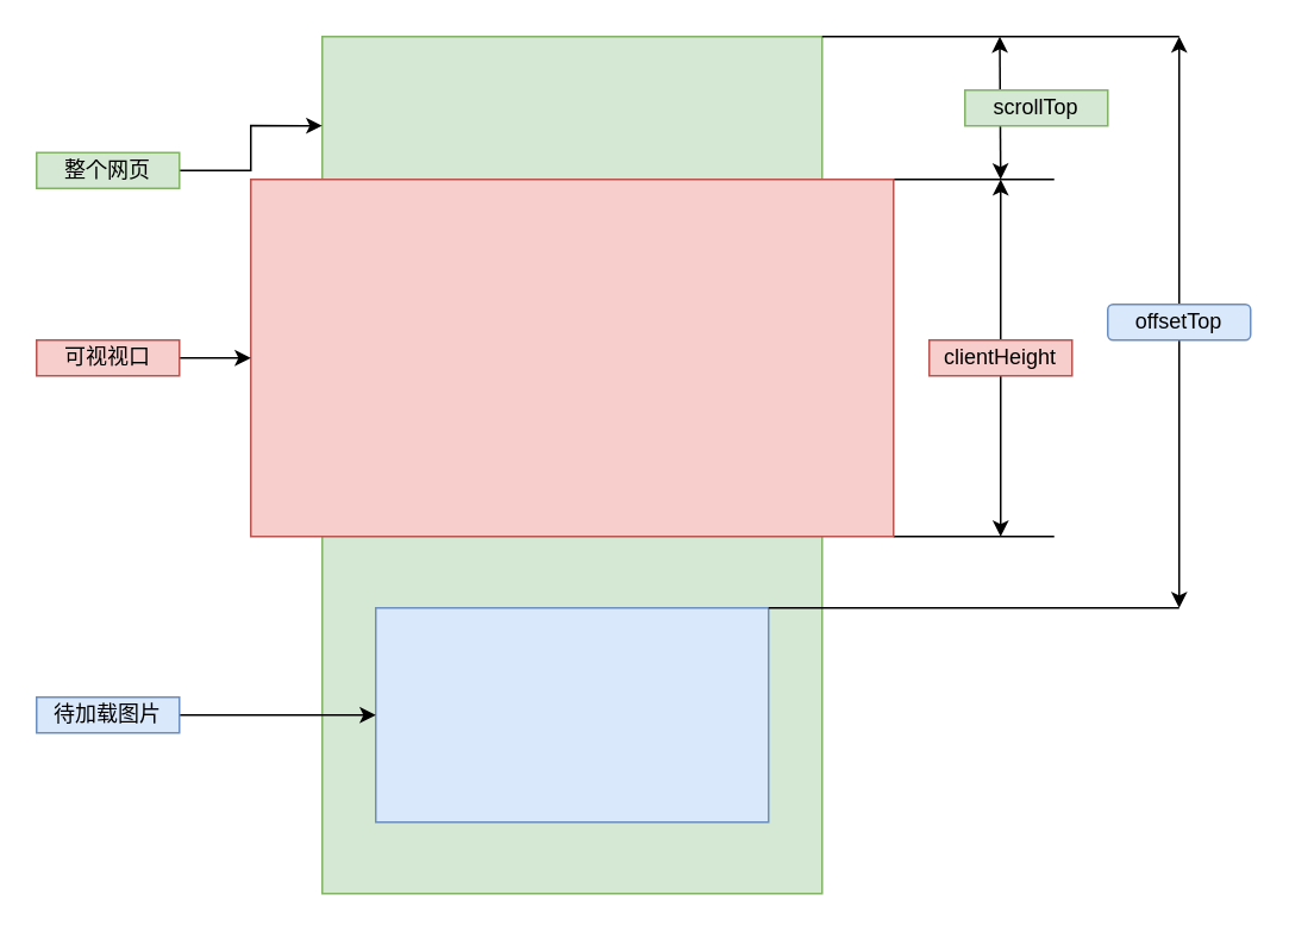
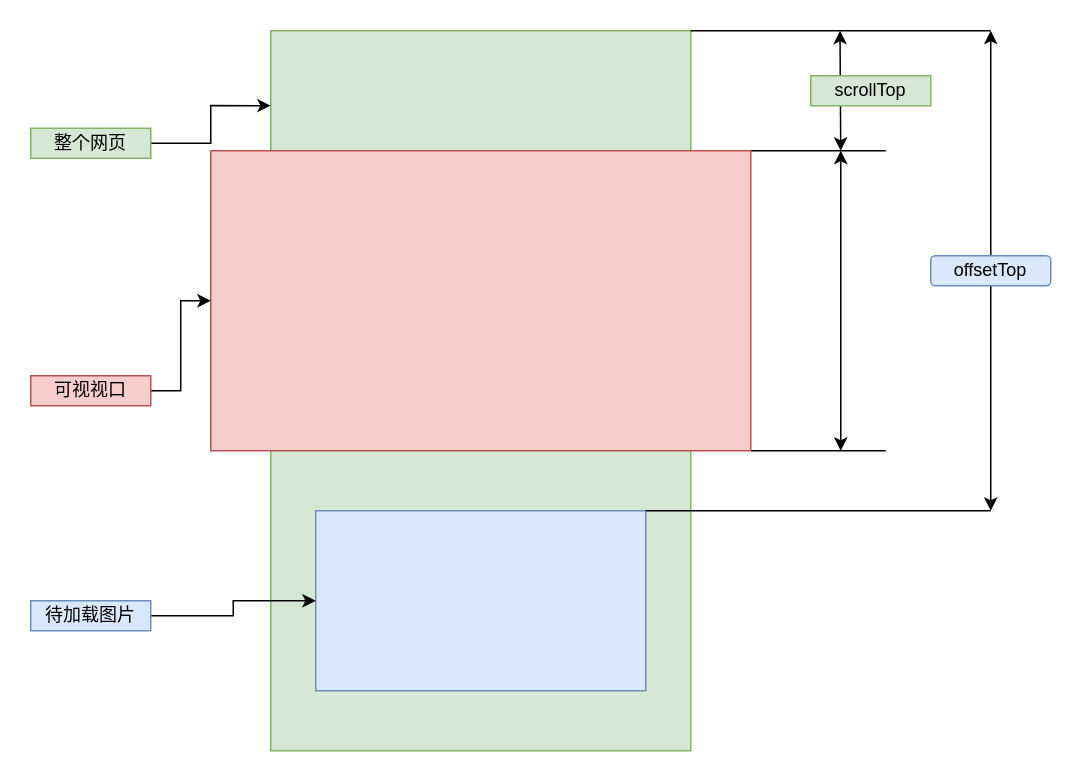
- <mxCell id="9" value="可视视口" style="rounded=0;whiteSpace=wrap;html=1;fillColor=#f8cecc;strokeColor=#b85450;" vertex="1" parent="1"><mxGeometry x="20" y="190" width="80" height="20" as="geometry" /></mxCell>
+ <mxCell id="9" value="可视视口" style="rounded=0;whiteSpace=wrap;html=1;fillColor=#f8cecc;strokeColor=#b85450;" vertex="1" parent="1"><mxGeometry x="20" y="250" width="80" height="20" as="geometry" /></mxCell>
- <mxCell id="14" value="clientHeight" style="rounded=0;whiteSpace=wrap;html=1;fillColor=#f8cecc;strokeColor=#b85450;" vertex="1" parent="1"><mxGeometry x="520" y="190" width="80" height="20" as="geometry" /></mxCell>
- <mxCell id="12" value="待加载图片" style="rounded=0;whiteSpace=wrap;html=1;fillColor=#dae8fc;strokeColor=#6c8ebf;" vertex="1" parent="1"><mxGeometry x="20" y="390" width="80" height="20" as="geometry" /></mxCell>
+ <mxCell id="12" value="待加载图片" style="rounded=0;whiteSpace=wrap;html=1;fillColor=#dae8fc;strokeColor=#6c8ebf;" vertex="1" parent="1"><mxGeometry x="20" y="400" width="80" height="20" as="geometry" /></mxCell>
